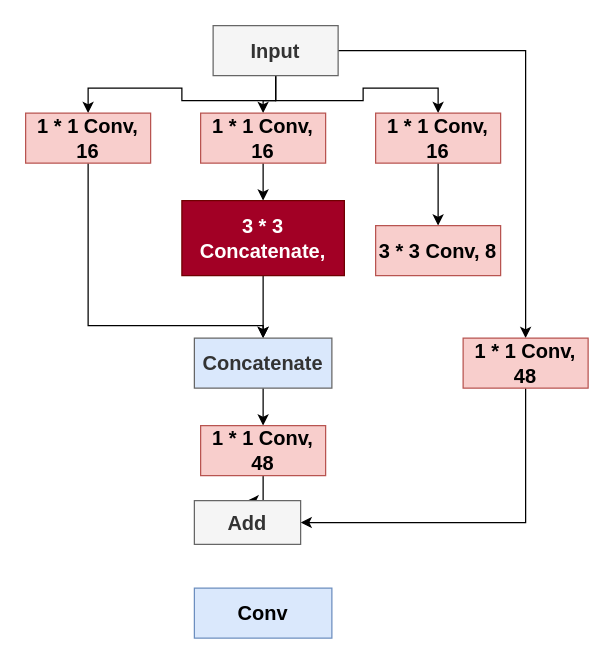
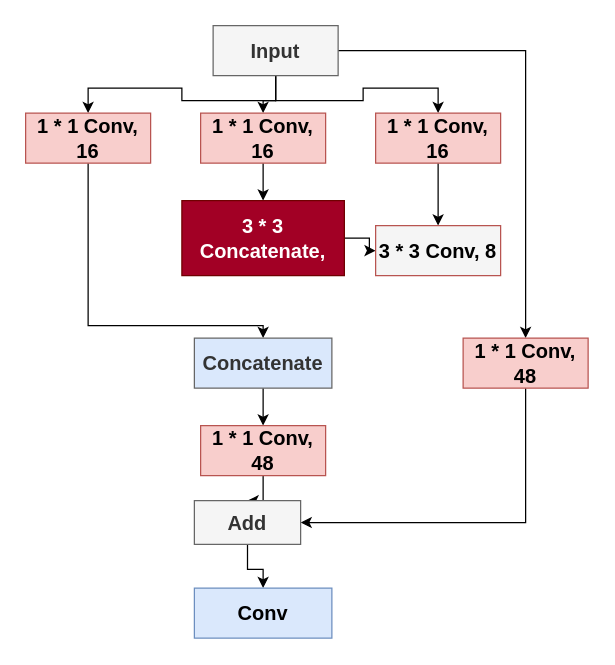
- <mxCell id="14" value="&lt;font size=&quot;1&quot;&gt;&lt;b style=&quot;font-size: 16px;&quot;&gt;3 * 3 Conv, 8&lt;/b&gt;&lt;/font&gt;" style="rounded=0;whiteSpace=wrap;html=1;fillColor=#f8cecc;strokeColor=#b85450;" vertex="1" parent="1"><mxGeometry x="300" y="180" width="100" height="40" as="geometry" /></mxCell>
+ <mxCell id="14" value="&lt;font size=&quot;1&quot;&gt;&lt;b style=&quot;font-size: 16px;&quot;&gt;3 * 3 Conv, 8&lt;/b&gt;&lt;/font&gt;" style="rounded=0;whiteSpace=wrap;html=1;fillColor=#f5f5f5;strokeColor=#b85450;" vertex="1" parent="1"><mxGeometry x="300" y="180" width="100" height="40" as="geometry" /></mxCell>
- <mxCell id="13" style="edgeStyle=orthogonalEdgeStyle;rounded=0;orthogonalLoop=1;jettySize=auto;html=1;entryX=0.5;entryY=0;entryDx=0;entryDy=0;" edge="1" parent="1" source="24" target="16"><mxGeometry relative="1" as="geometry"><mxPoint x="210" y="220" as="sourcePoint" /></mxGeometry></mxCell>
+ <mxCell id="13" style="edgeStyle=orthogonalEdgeStyle;rounded=0;orthogonalLoop=1;jettySize=auto;html=1;" edge="1" parent="1" source="24" target="14"><mxGeometry relative="1" as="geometry"><mxPoint x="210" y="220" as="sourcePoint" /></mxGeometry></mxCell>
+ <mxCell id="21" value="" style="edgeStyle=orthogonalEdgeStyle;rounded=0;orthogonalLoop=1;jettySize=auto;html=1;" edge="1" parent="1" source="22" target="23"><mxGeometry relative="1" as="geometry" /></mxCell>
